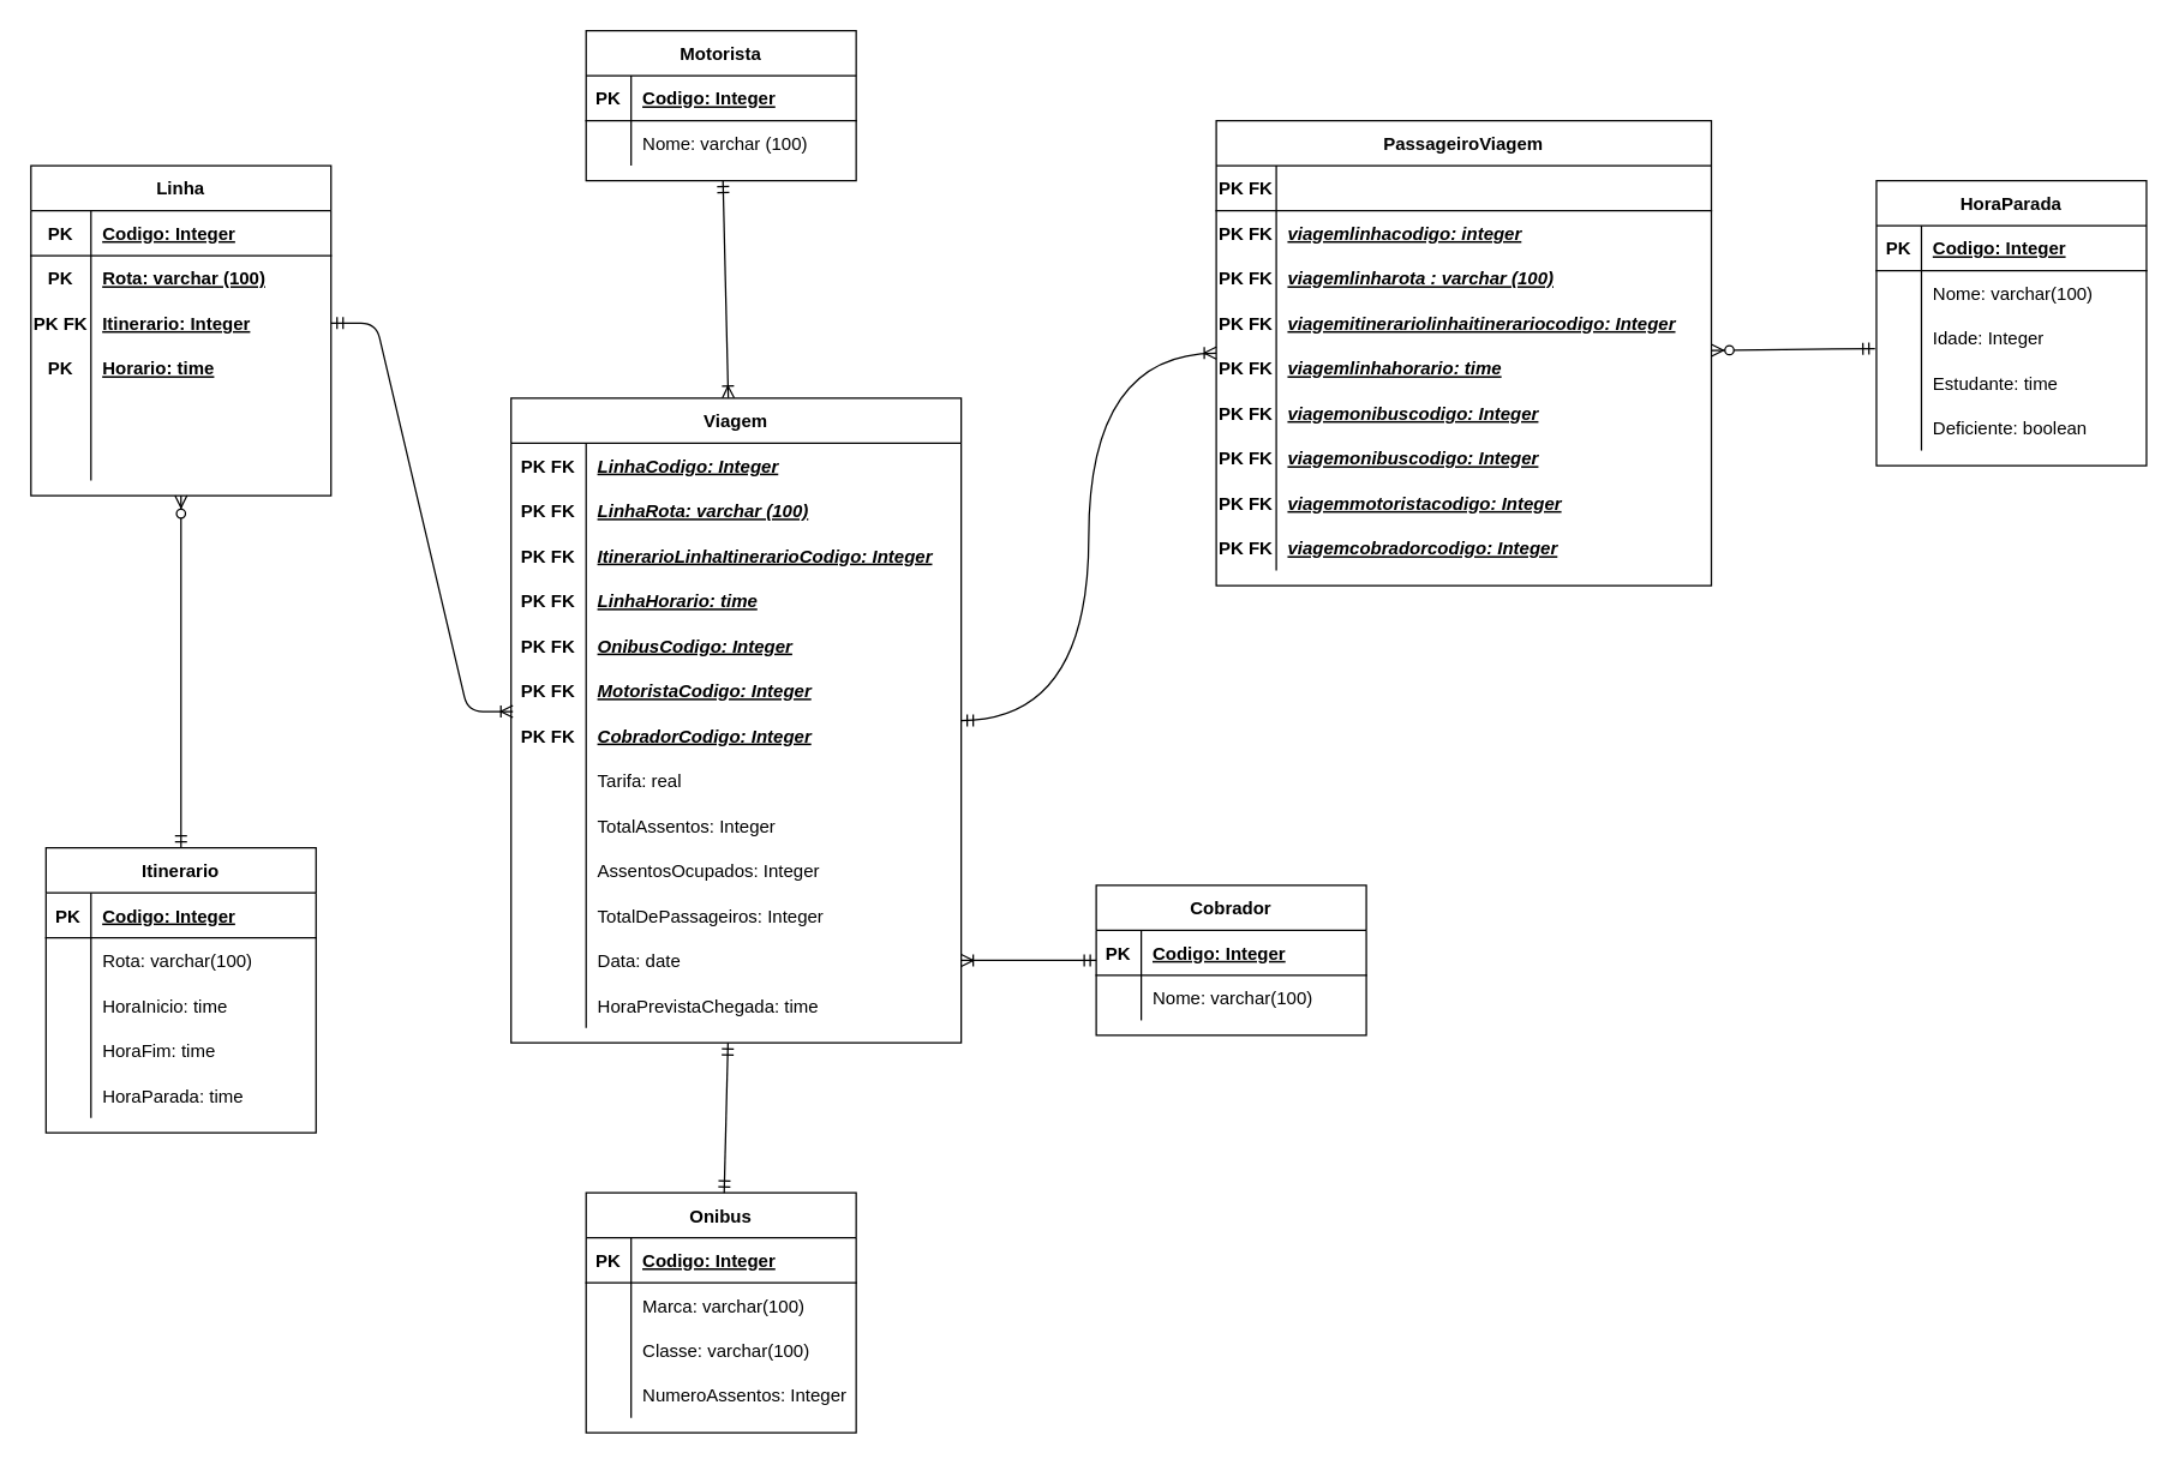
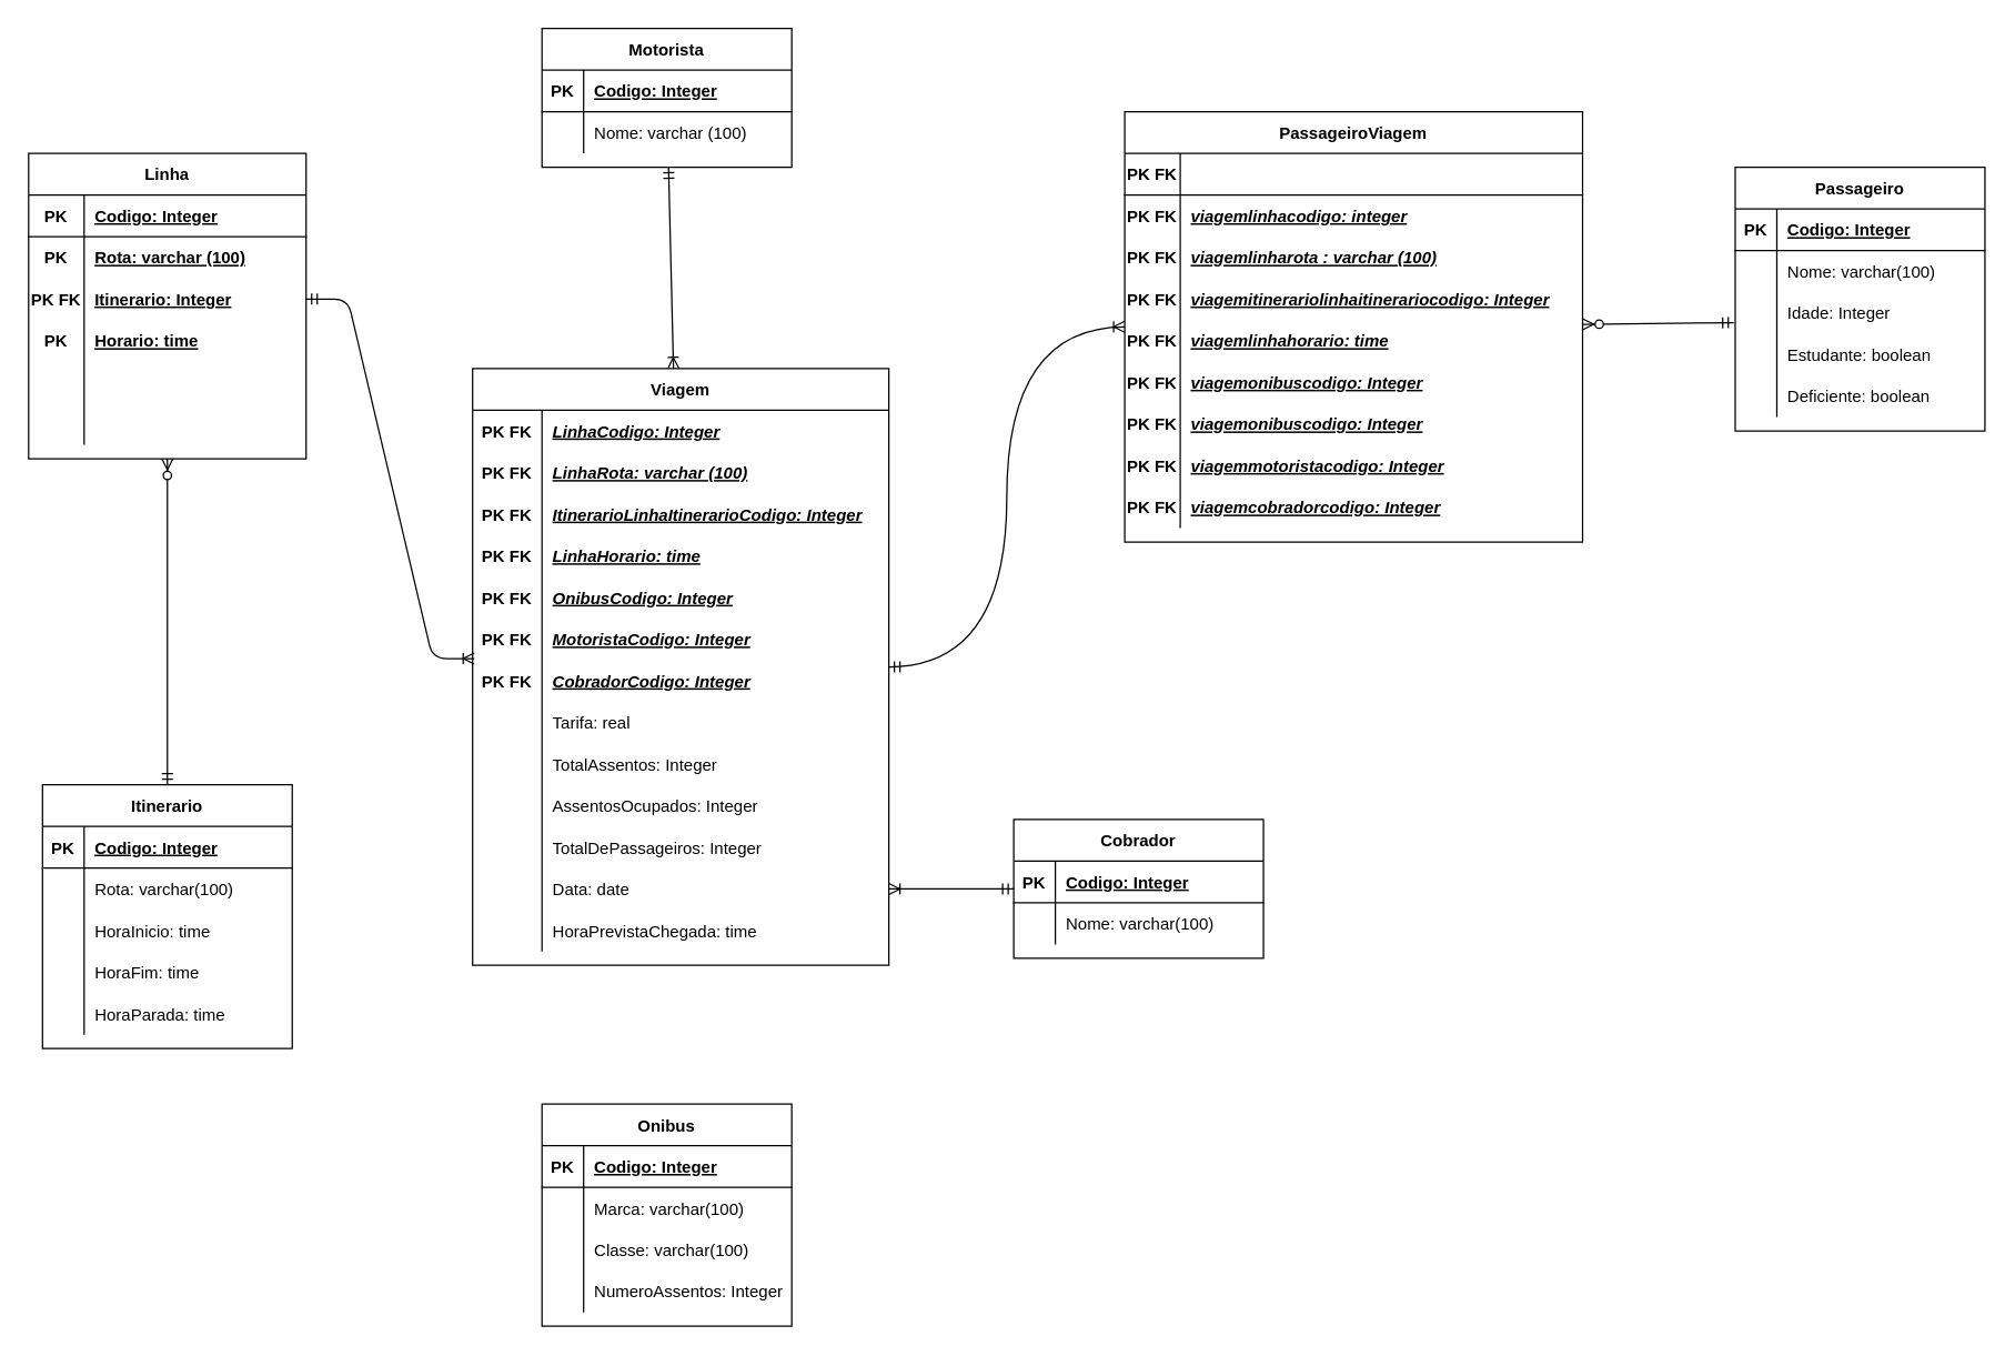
- <mxCell id="109" value="HoraParada" style="shape=table;startSize=30;container=1;collapsible=1;childLayout=tableLayout;fixedRows=1;rowLines=0;fontStyle=1;align=center;resizeLast=1;rounded=0;" vertex="1" parent="1"><mxGeometry x="1250" y="120" width="180" height="190" as="geometry" /></mxCell>
+ <mxCell id="109" value="Passageiro" style="shape=table;startSize=30;container=1;collapsible=1;childLayout=tableLayout;fixedRows=1;rowLines=0;fontStyle=1;align=center;resizeLast=1;rounded=0;" vertex="1" parent="1"><mxGeometry x="1250" y="120" width="180" height="190" as="geometry" /></mxCell>
- <mxCell id="121" value="Estudante: time" style="shape=partialRectangle;connectable=0;fillColor=none;top=0;left=0;bottom=0;right=0;align=left;spacingLeft=6;overflow=hidden;" vertex="1" parent="119"><mxGeometry x="30" width="150" height="30" as="geometry" /></mxCell>
+ <mxCell id="121" value="Estudante: boolean" style="shape=partialRectangle;connectable=0;fillColor=none;top=0;left=0;bottom=0;right=0;align=left;spacingLeft=6;overflow=hidden;" vertex="1" parent="119"><mxGeometry x="30" width="150" height="30" as="geometry" /></mxCell>
- <mxCell id="152" value="" style="fontSize=12;html=1;endArrow=ERmandOne;endFill=0;startArrow=ERmandOne;startFill=0;" edge="1" parent="1" source="139" target="6"><mxGeometry width="100" height="100" relative="1" as="geometry"><mxPoint x="640" y="530" as="sourcePoint" /><mxPoint x="740" y="430" as="targetPoint" /></mxGeometry></mxCell>
